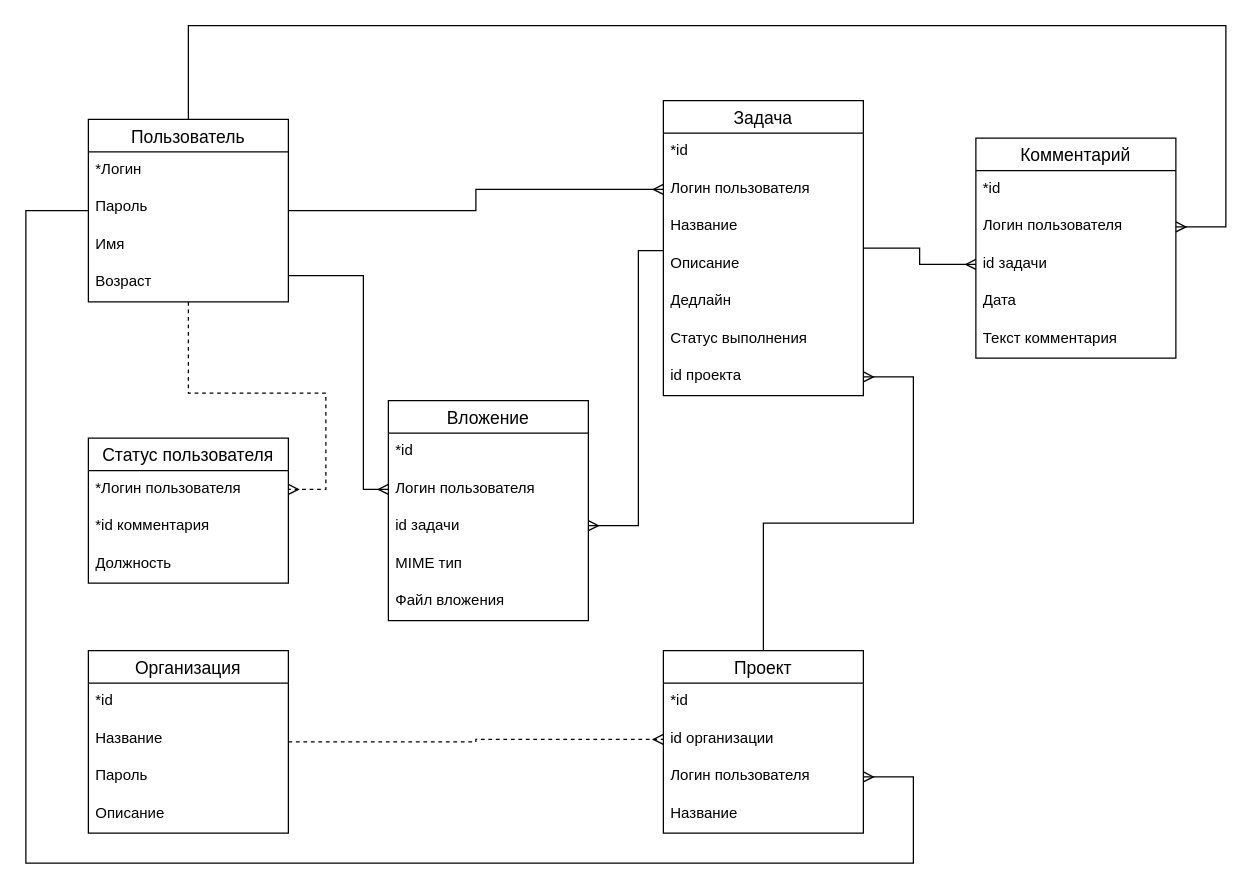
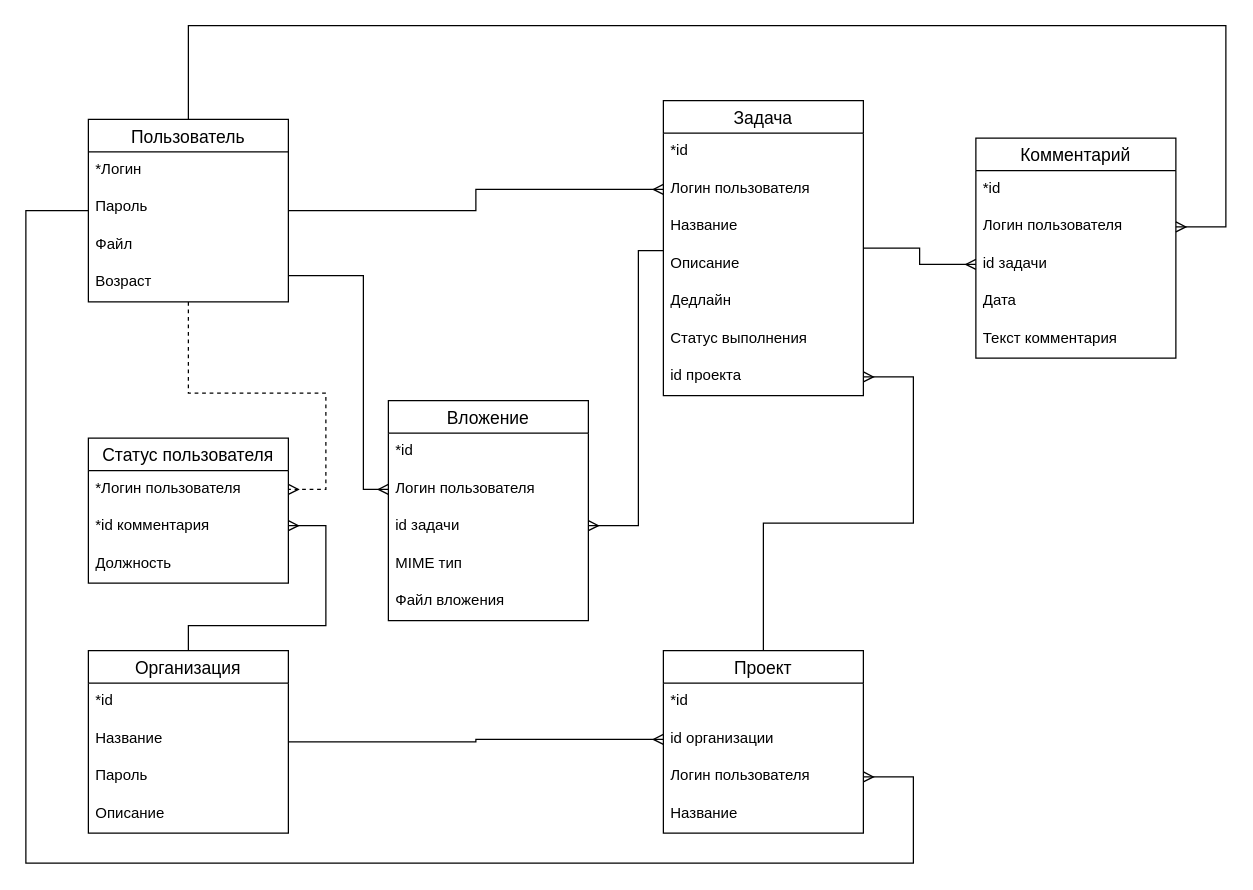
- <mxCell id="5" value="Имя" style="text;strokeColor=none;fillColor=none;spacingLeft=4;spacingRight=4;overflow=hidden;rotatable=0;points=[[0,0.5],[1,0.5]];portConstraint=eastwest;fontSize=12;whiteSpace=wrap;html=1;" vertex="1" parent="2"><mxGeometry y="86" width="160" height="30" as="geometry" /></mxCell>
+ <mxCell id="5" value="Файл" style="text;strokeColor=none;fillColor=none;spacingLeft=4;spacingRight=4;overflow=hidden;rotatable=0;points=[[0,0.5],[1,0.5]];portConstraint=eastwest;fontSize=12;whiteSpace=wrap;html=1;" vertex="1" parent="2"><mxGeometry y="86" width="160" height="30" as="geometry" /></mxCell>
+ <mxCell id="48" value="" style="edgeStyle=orthogonalEdgeStyle;fontSize=12;html=1;endArrow=ERmany;rounded=0;" edge="1" parent="1" source="7" target="46"><mxGeometry width="100" height="100" relative="1" as="geometry"><mxPoint x="390" y="450" as="sourcePoint" /><mxPoint x="490" y="350" as="targetPoint" /><Array as="points"><mxPoint x="150" y="500" /><mxPoint x="260" y="500" /><mxPoint x="260" y="420" /></Array></mxGeometry></mxCell>
- <mxCell id="37" value="" style="edgeStyle=orthogonalEdgeStyle;fontSize=12;html=1;endArrow=ERmany;rounded=0;dashed=1;" edge="1" parent="1" source="7" target="34"><mxGeometry width="100" height="100" relative="1" as="geometry"><mxPoint x="630" y="500" as="sourcePoint" /><mxPoint x="730" y="400" as="targetPoint" /></mxGeometry></mxCell>
+ <mxCell id="37" value="" style="edgeStyle=orthogonalEdgeStyle;fontSize=12;html=1;endArrow=ERmany;rounded=0;" edge="1" parent="1" source="7" target="34"><mxGeometry width="100" height="100" relative="1" as="geometry"><mxPoint x="630" y="500" as="sourcePoint" /><mxPoint x="730" y="400" as="targetPoint" /></mxGeometry></mxCell>
